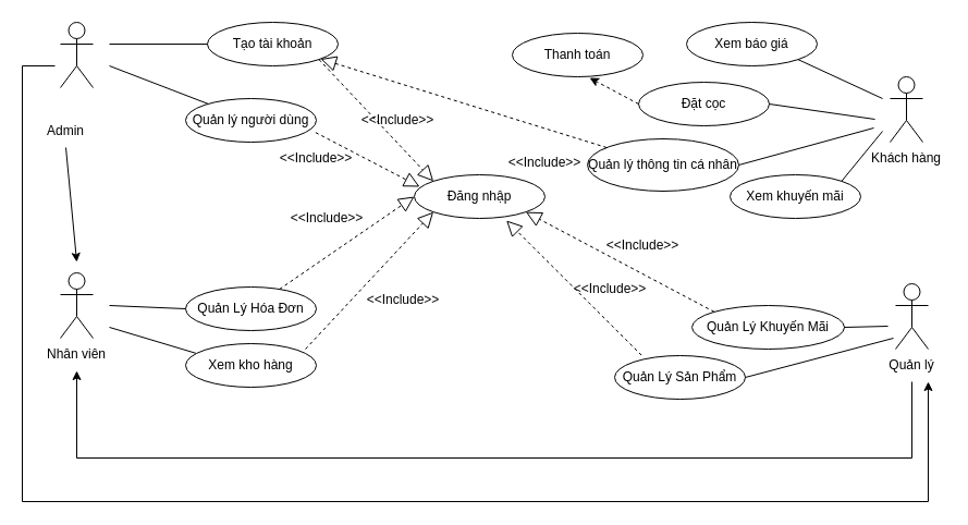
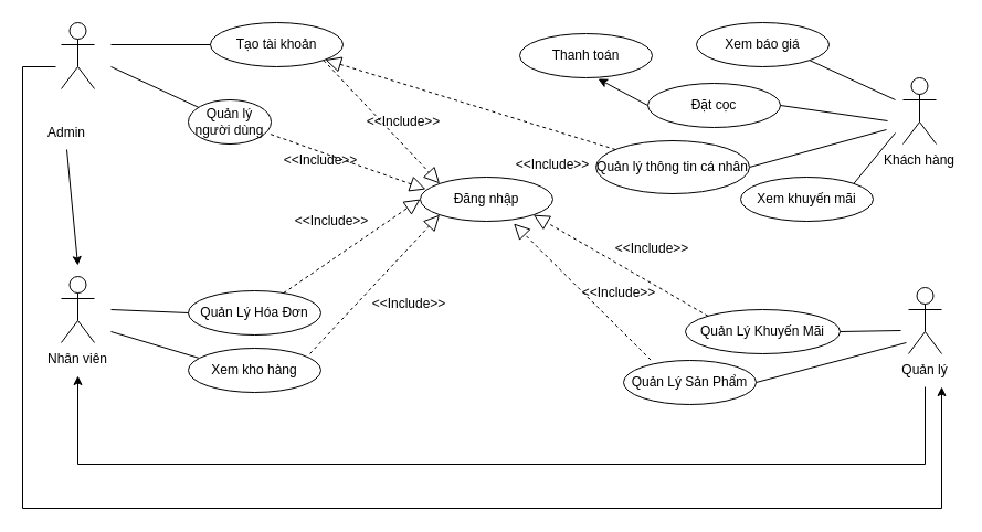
- <mxCell id="45" value="" style="endArrow=classic;html=1;rounded=0;exitX=0;exitY=0.5;exitDx=0;exitDy=0;entryX=0.592;entryY=1.025;entryDx=0;entryDy=0;entryPerimeter=0;dashed=1;" edge="1" parent="1" source="17" target="44"><mxGeometry width="50" height="50" relative="1" as="geometry"><mxPoint x="613" y="223" as="sourcePoint" /><mxPoint x="663" y="173" as="targetPoint" /></mxGeometry></mxCell>
+ <mxCell id="45" value="" style="endArrow=classic;html=1;rounded=0;exitX=0;exitY=0.5;exitDx=0;exitDy=0;entryX=0.592;entryY=1.025;entryDx=0;entryDy=0;entryPerimeter=0;" edge="1" parent="1" source="17" target="44"><mxGeometry width="50" height="50" relative="1" as="geometry"><mxPoint x="613" y="223" as="sourcePoint" /><mxPoint x="663" y="173" as="targetPoint" /></mxGeometry></mxCell>
- <mxCell id="18" value="Quản lý người dùng" style="ellipse;whiteSpace=wrap;html=1;" parent="1" vertex="1"><mxGeometry x="170" y="90" width="120" height="40" as="geometry" /></mxCell>
+ <mxCell id="18" value="Quản lý người dùng" style="ellipse;whiteSpace=wrap;html=1;" parent="1" vertex="1"><mxGeometry x="170" y="90" width="75" height="40" as="geometry" /></mxCell>
- <mxCell id="15" value="Quản Lý Khuyến Mãi" style="ellipse;whiteSpace=wrap;html=1;" parent="1" vertex="1"><mxGeometry x="635" y="280" width="140" height="40" as="geometry" /></mxCell>
+ <mxCell id="15" value="Quản Lý Khuyến Mãi" style="ellipse;whiteSpace=wrap;html=1;" parent="1" vertex="1"><mxGeometry x="620" y="280" width="140" height="40" as="geometry" /></mxCell>
